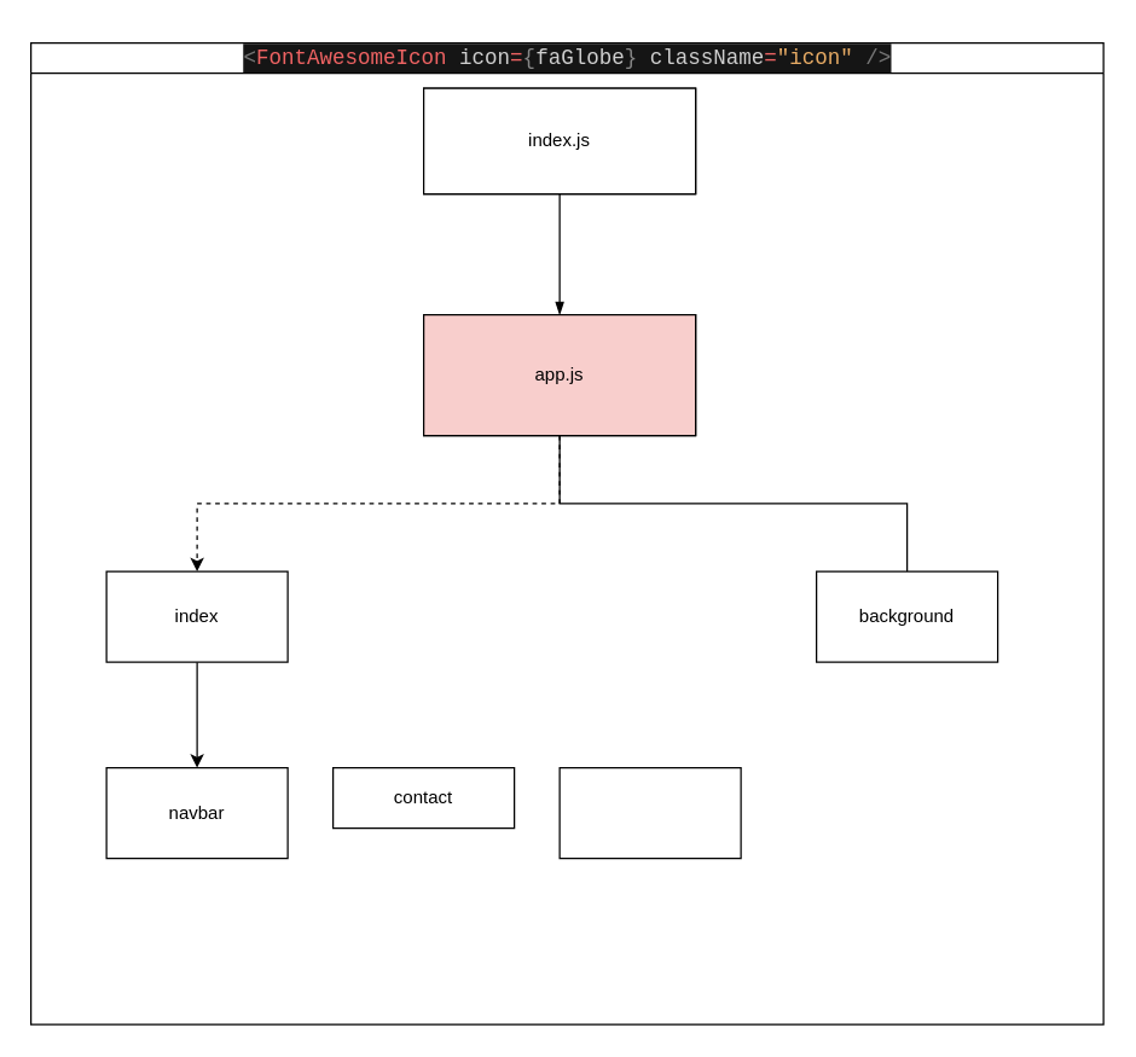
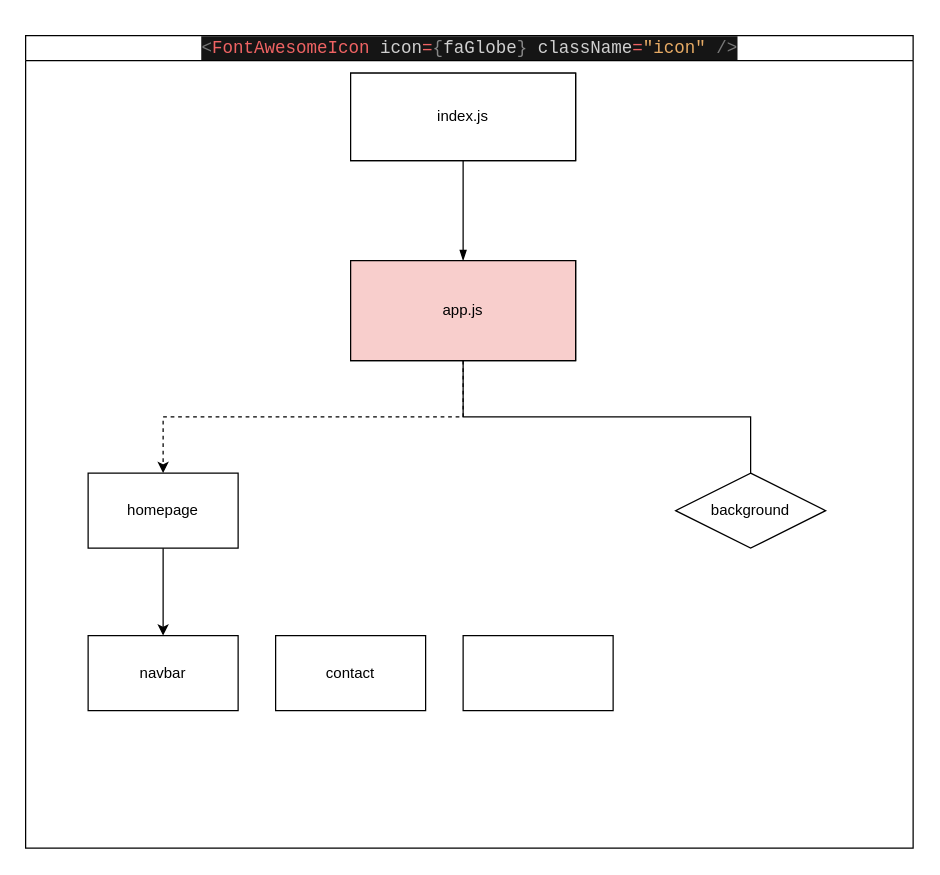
- <mxCell id="11" value="index" style="rounded=0;whiteSpace=wrap;html=1;" vertex="1" parent="2"><mxGeometry x="50" y="350" width="120" height="60" as="geometry" /></mxCell>
+ <mxCell id="11" value="homepage" style="rounded=0;whiteSpace=wrap;html=1;" vertex="1" parent="2"><mxGeometry x="50" y="350" width="120" height="60" as="geometry" /></mxCell>
- <mxCell id="12" value="background" style="rounded=0;whiteSpace=wrap;html=1;" vertex="1" parent="2"><mxGeometry x="520" y="350" width="120" height="60" as="geometry" /></mxCell>
+ <mxCell id="12" value="background" style="rhombus;whiteSpace=wrap;html=1;" vertex="1" parent="2"><mxGeometry x="520" y="350" width="120" height="60" as="geometry" /></mxCell>
- <mxCell id="14" value="contact" style="rounded=0;whiteSpace=wrap;html=1;" vertex="1" parent="2"><mxGeometry x="200" y="480" width="120" height="40" as="geometry" /></mxCell>
+ <mxCell id="14" value="contact" style="rounded=0;whiteSpace=wrap;html=1;" vertex="1" parent="2"><mxGeometry x="200" y="480" width="120" height="60" as="geometry" /></mxCell>
